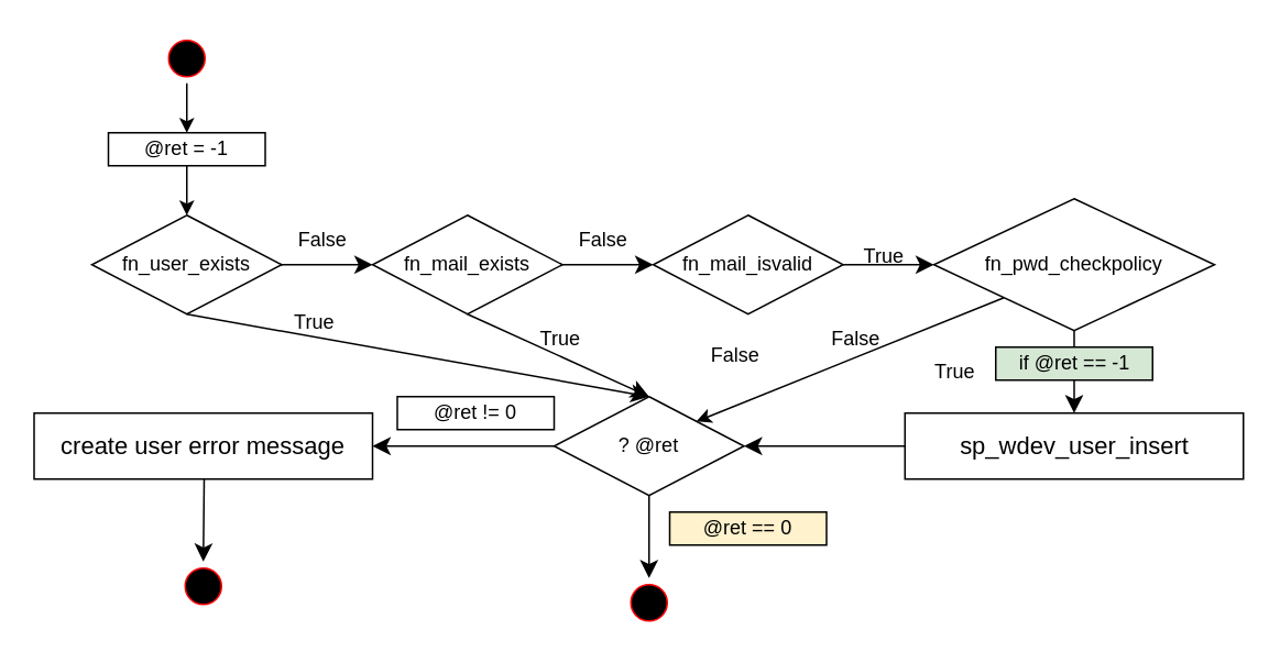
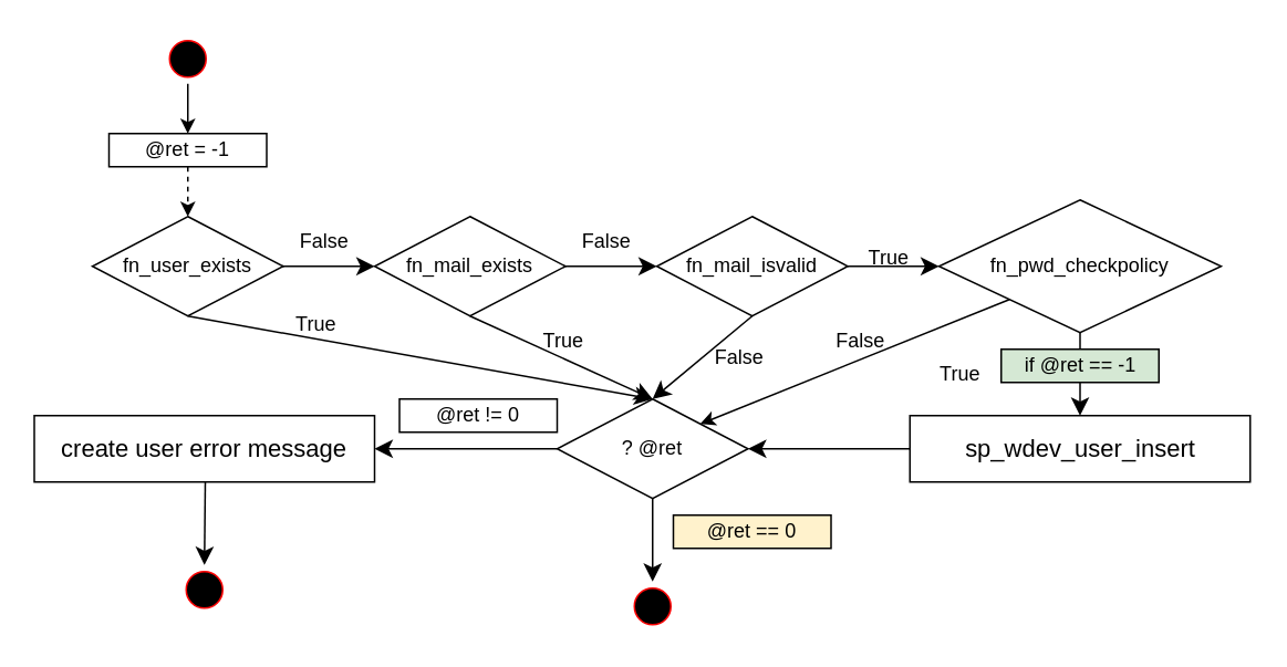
- <mxCell id="6" value="" style="endArrow=classic;html=1;rounded=0;exitX=0.5;exitY=1;exitDx=0;exitDy=0;entryX=0.5;entryY=0;entryDx=0;entryDy=0;" edge="1" parent="1" source="3" target="5"><mxGeometry width="50" height="50" relative="1" as="geometry"><mxPoint x="123" y="60" as="sourcePoint" /><mxPoint x="123" y="90" as="targetPoint" /></mxGeometry></mxCell>
+ <mxCell id="6" value="" style="endArrow=classic;html=1;rounded=0;exitX=0.5;exitY=1;exitDx=0;exitDy=0;entryX=0.5;entryY=0;entryDx=0;entryDy=0;dashed=1;" edge="1" parent="1" source="3" target="5"><mxGeometry width="50" height="50" relative="1" as="geometry"><mxPoint x="123" y="60" as="sourcePoint" /><mxPoint x="123" y="90" as="targetPoint" /></mxGeometry></mxCell>
+ <mxCell id="23" style="edgeStyle=none;curved=1;rounded=0;orthogonalLoop=1;jettySize=auto;html=1;entryX=0.5;entryY=0;entryDx=0;entryDy=0;fontSize=12;startSize=8;endSize=8;exitX=0.5;exitY=1;exitDx=0;exitDy=0;" edge="1" parent="1" source="9" target="16"><mxGeometry relative="1" as="geometry"><mxPoint x="369" y="180" as="sourcePoint" /><mxPoint x="479" y="230" as="targetPoint" /></mxGeometry></mxCell>
